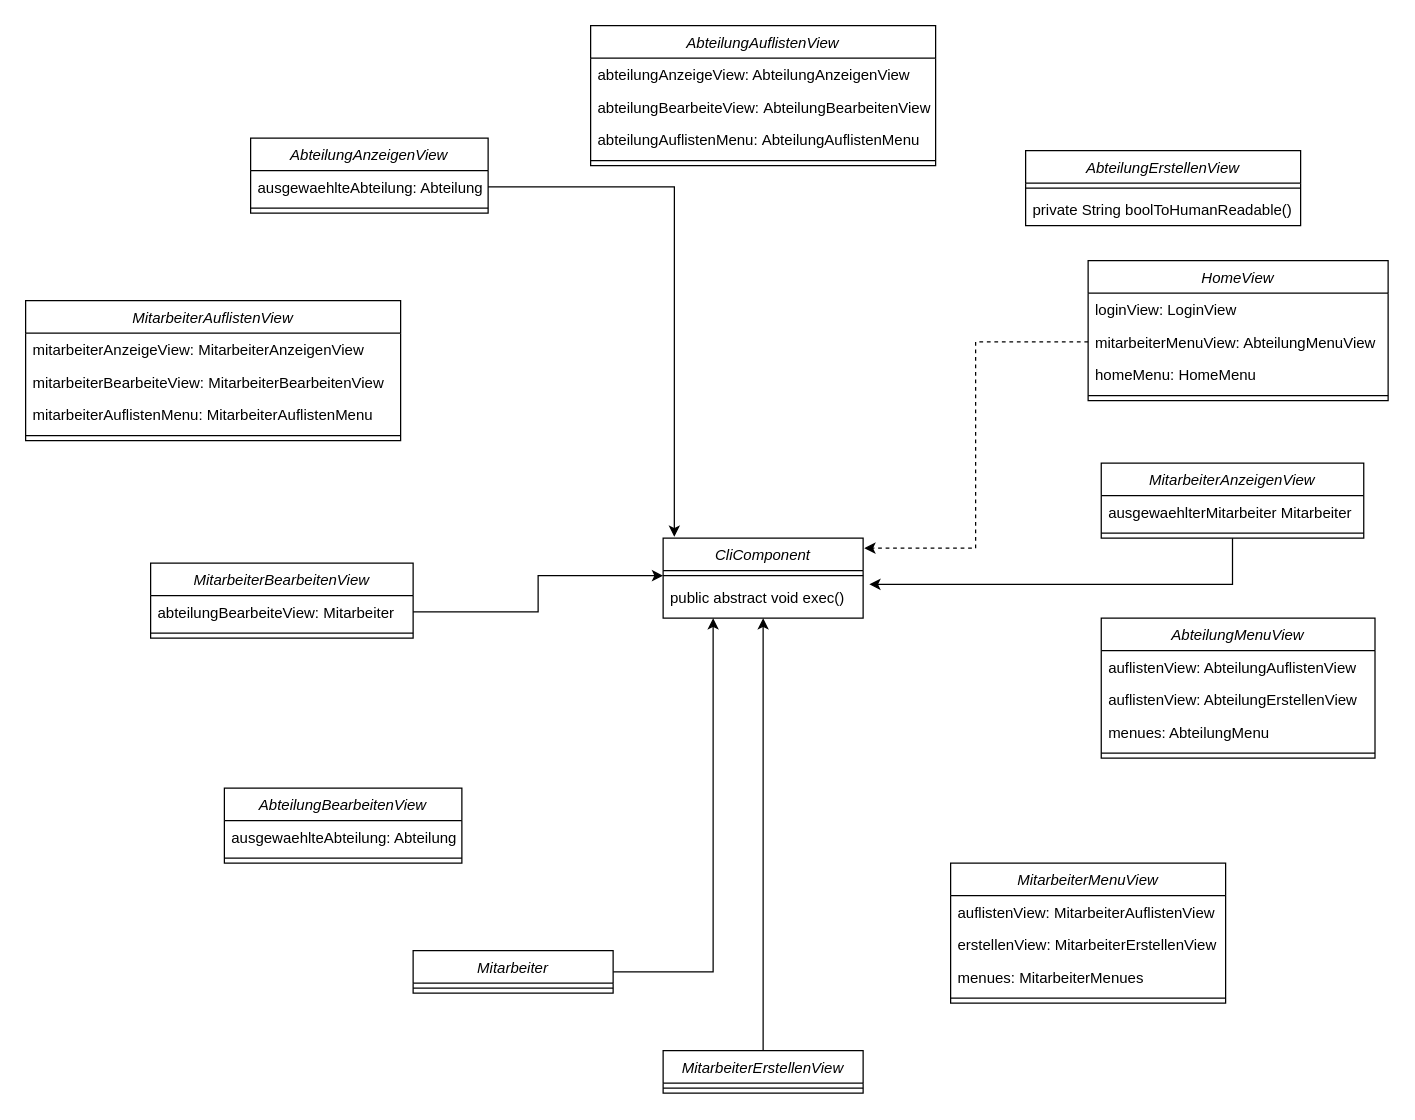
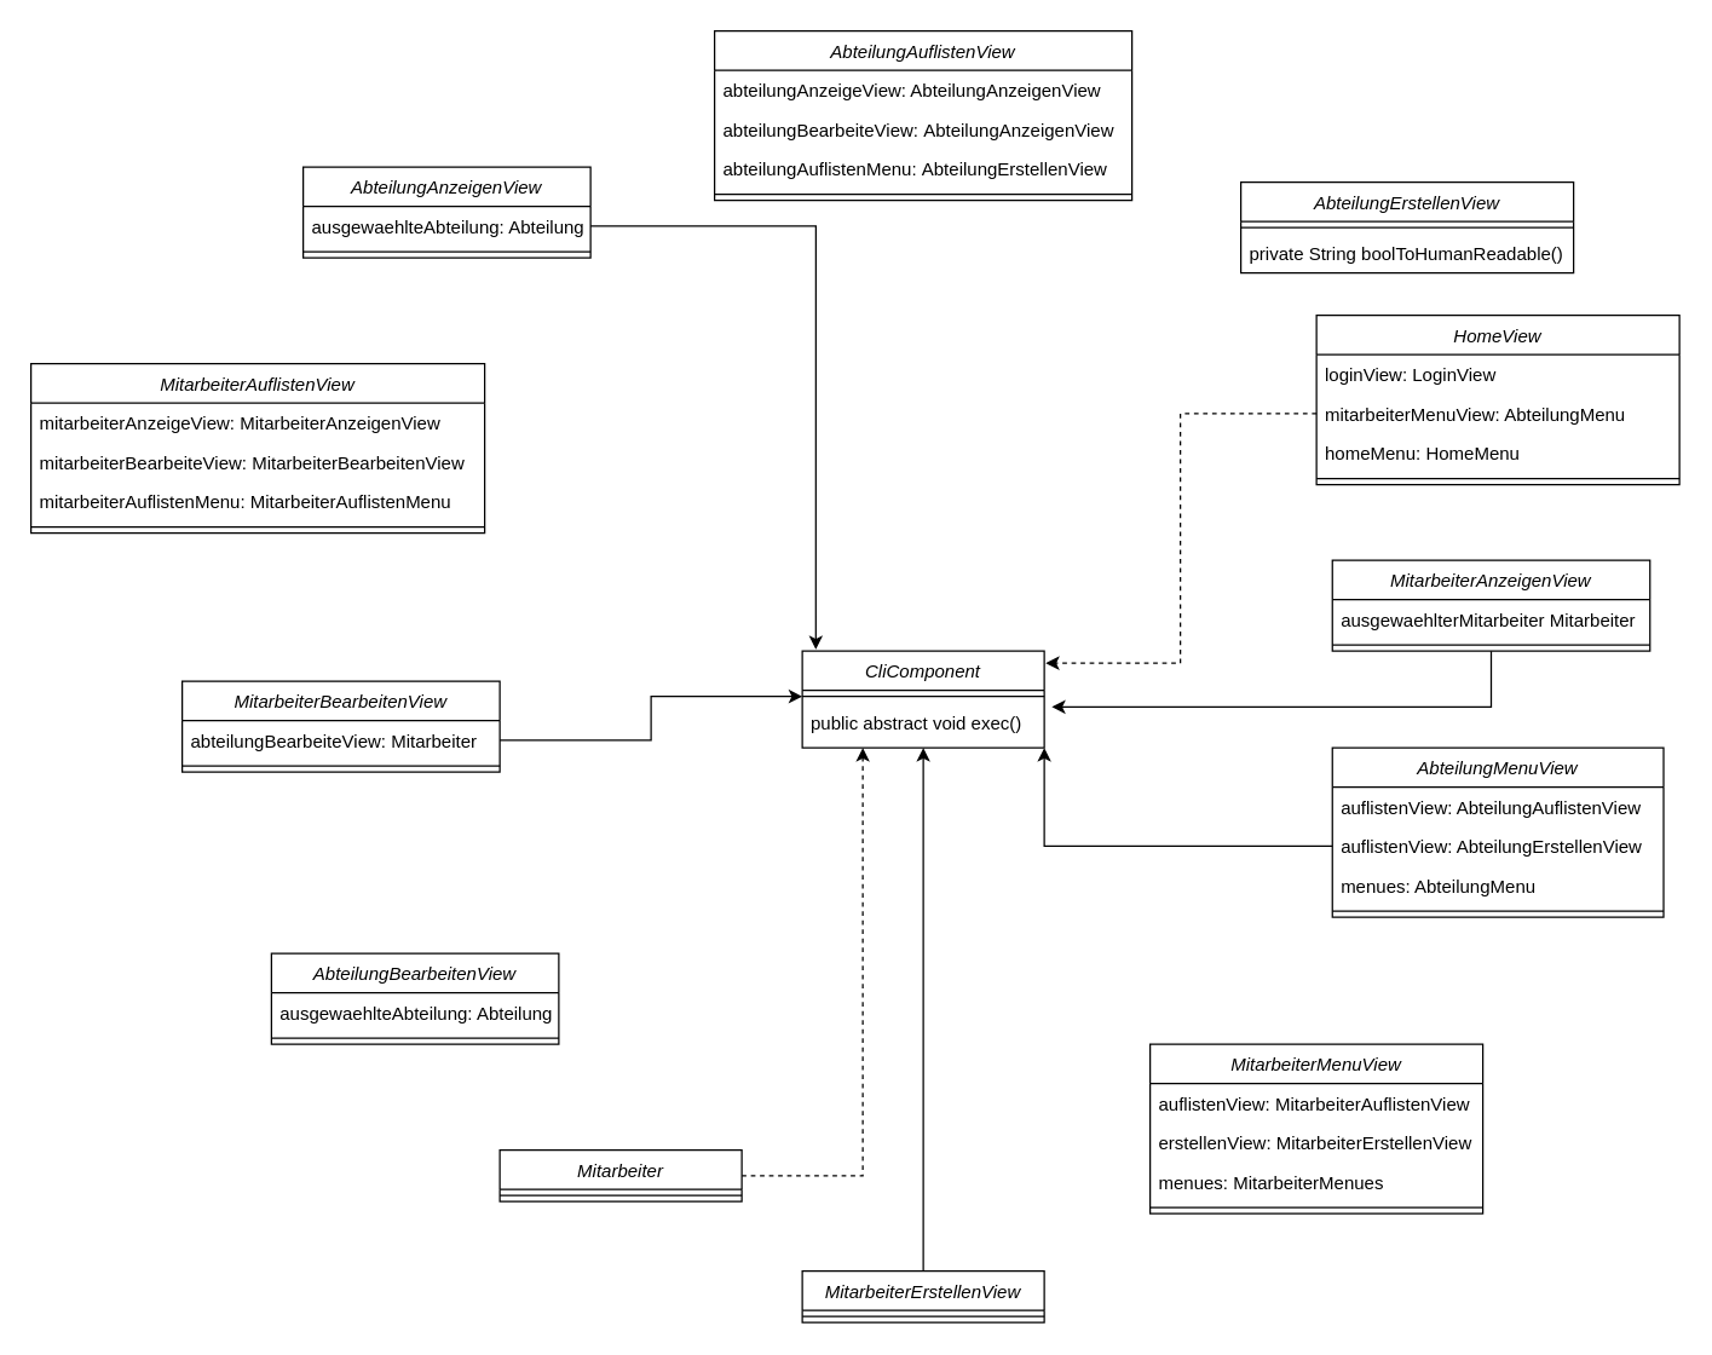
- <mxCell id="10" value="abteilungBearbeiteView: AbteilungBearbeitenView" style="text;align=left;verticalAlign=top;spacingLeft=4;spacingRight=4;overflow=hidden;rotatable=0;points=[[0,0.5],[1,0.5]];portConstraint=eastwest;rounded=0;shadow=0;html=0;" vertex="1" parent="8"><mxGeometry y="52" width="276" height="26" as="geometry" /></mxCell>
+ <mxCell id="10" value="abteilungBearbeiteView: AbteilungAnzeigenView" style="text;align=left;verticalAlign=top;spacingLeft=4;spacingRight=4;overflow=hidden;rotatable=0;points=[[0,0.5],[1,0.5]];portConstraint=eastwest;rounded=0;shadow=0;html=0;" vertex="1" parent="8"><mxGeometry y="52" width="276" height="26" as="geometry" /></mxCell>
- <mxCell id="11" value="abteilungAuflistenMenu: AbteilungAuflistenMenu" style="text;align=left;verticalAlign=top;spacingLeft=4;spacingRight=4;overflow=hidden;rotatable=0;points=[[0,0.5],[1,0.5]];portConstraint=eastwest;rounded=0;shadow=0;html=0;" vertex="1" parent="8"><mxGeometry y="78" width="276" height="26" as="geometry" /></mxCell>
+ <mxCell id="11" value="abteilungAuflistenMenu: AbteilungErstellenView" style="text;align=left;verticalAlign=top;spacingLeft=4;spacingRight=4;overflow=hidden;rotatable=0;points=[[0,0.5],[1,0.5]];portConstraint=eastwest;rounded=0;shadow=0;html=0;" vertex="1" parent="8"><mxGeometry y="78" width="276" height="26" as="geometry" /></mxCell>
- <mxCell id="45" value="mitarbeiterMenuView: AbteilungMenuView" style="text;align=left;verticalAlign=top;spacingLeft=4;spacingRight=4;overflow=hidden;rotatable=0;points=[[0,0.5],[1,0.5]];portConstraint=eastwest;rounded=0;shadow=0;html=0;" vertex="1" parent="43"><mxGeometry y="52" width="240" height="26" as="geometry" /></mxCell>
+ <mxCell id="45" value="mitarbeiterMenuView: AbteilungMenu" style="text;align=left;verticalAlign=top;spacingLeft=4;spacingRight=4;overflow=hidden;rotatable=0;points=[[0,0.5],[1,0.5]];portConstraint=eastwest;rounded=0;shadow=0;html=0;" vertex="1" parent="43"><mxGeometry y="52" width="240" height="26" as="geometry" /></mxCell>
+ <mxCell id="55" style="edgeStyle=orthogonalEdgeStyle;rounded=0;orthogonalLoop=1;jettySize=auto;html=1;entryX=1;entryY=1;entryDx=0;entryDy=0;" edge="1" parent="1" source="21" target="2"><mxGeometry relative="1" as="geometry" /></mxCell>
- <mxCell id="48" style="edgeStyle=orthogonalEdgeStyle;rounded=0;orthogonalLoop=1;jettySize=auto;html=1;entryX=0.25;entryY=1;entryDx=0;entryDy=0;" edge="1" parent="1" source="49" target="2"><mxGeometry relative="1" as="geometry" /></mxCell>
+ <mxCell id="48" style="edgeStyle=orthogonalEdgeStyle;rounded=0;orthogonalLoop=1;jettySize=auto;html=1;entryX=0.25;entryY=1;entryDx=0;entryDy=0;dashed=1;" edge="1" parent="1" source="49" target="2"><mxGeometry relative="1" as="geometry" /></mxCell>
